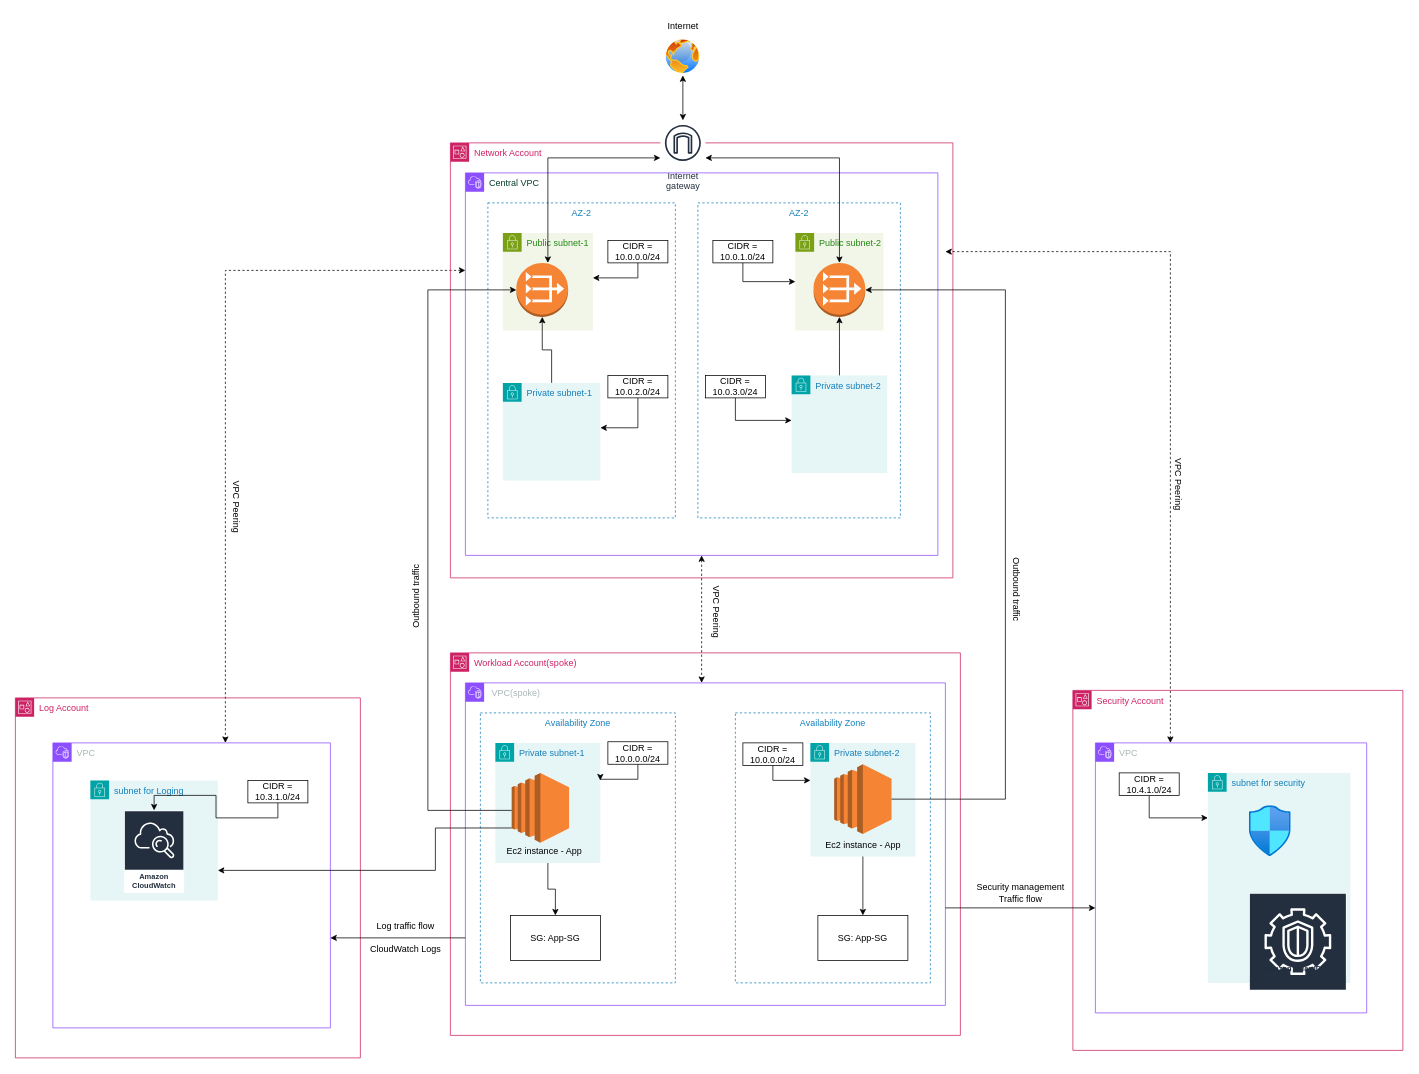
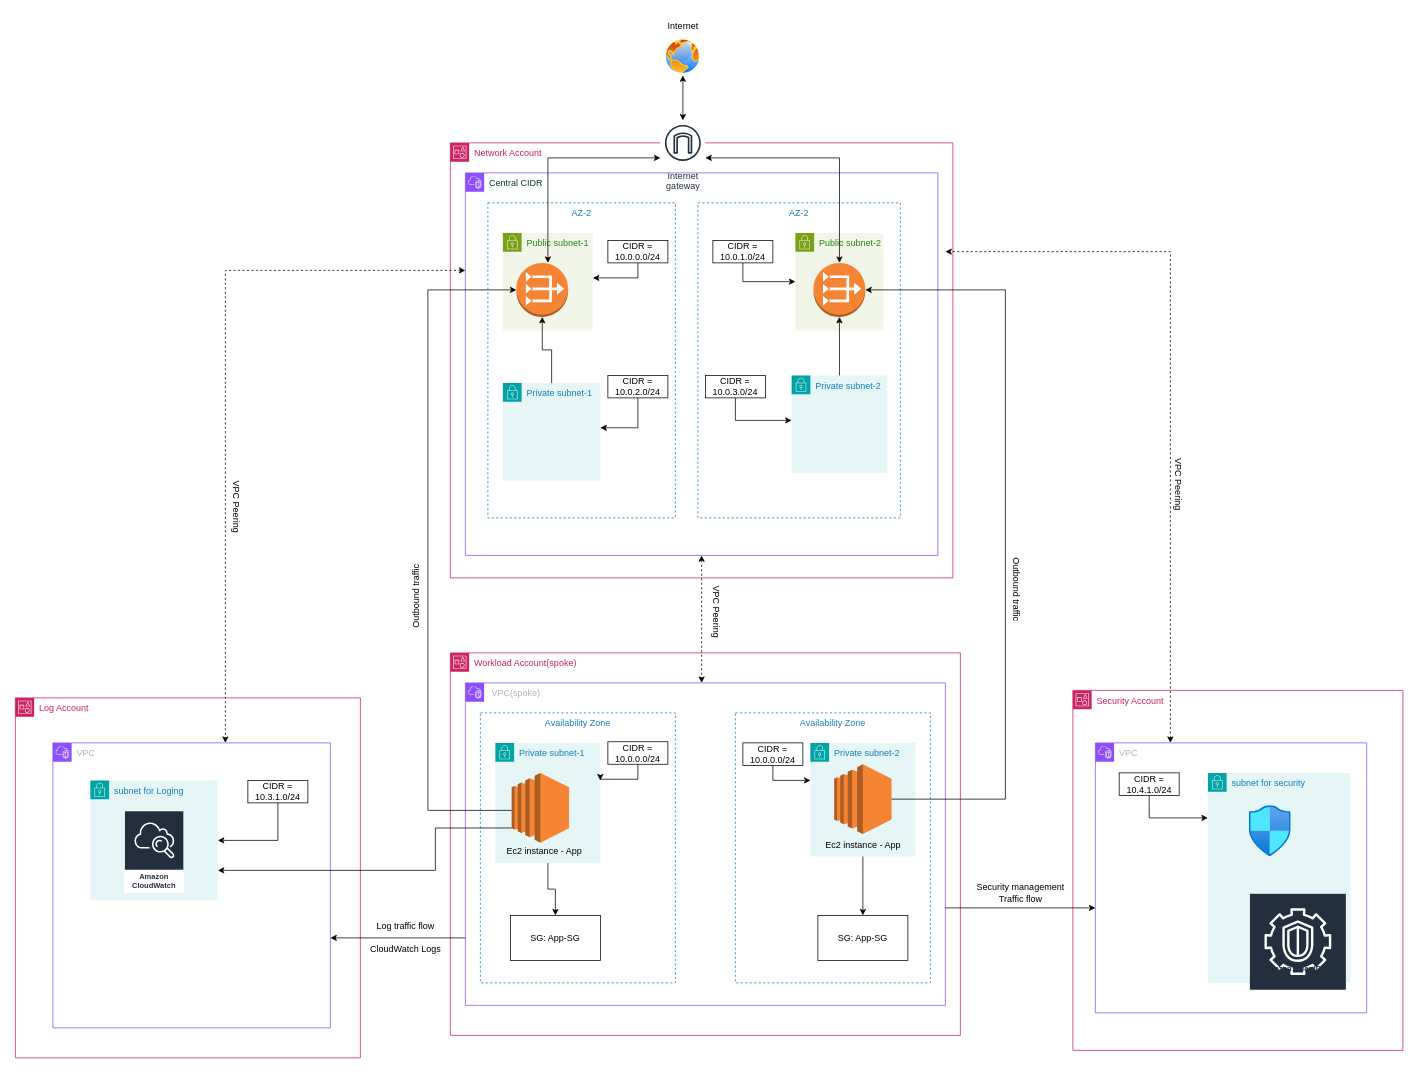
- <mxCell id="5" value="&lt;font color=&quot;#053d2c&quot;&gt;Central VPC&lt;/font&gt;" style="points=[[0,0],[0.25,0],[0.5,0],[0.75,0],[1,0],[1,0.25],[1,0.5],[1,0.75],[1,1],[0.75,1],[0.5,1],[0.25,1],[0,1],[0,0.75],[0,0.5],[0,0.25]];outlineConnect=0;gradientColor=none;html=1;whiteSpace=wrap;fontSize=12;fontStyle=0;container=1;pointerEvents=0;collapsible=0;recursiveResize=0;shape=mxgraph.aws4.group;grIcon=mxgraph.aws4.group_vpc2;strokeColor=#8C4FFF;fillColor=none;verticalAlign=top;align=left;spacingLeft=30;fontColor=#AAB7B8;dashed=0;" parent="1" vertex="1"><mxGeometry x="620" y="230" width="630" height="510" as="geometry" /></mxCell>
+ <mxCell id="5" value="&lt;font color=&quot;#053d2c&quot;&gt;Central CIDR&lt;/font&gt;" style="points=[[0,0],[0.25,0],[0.5,0],[0.75,0],[1,0],[1,0.25],[1,0.5],[1,0.75],[1,1],[0.75,1],[0.5,1],[0.25,1],[0,1],[0,0.75],[0,0.5],[0,0.25]];outlineConnect=0;gradientColor=none;html=1;whiteSpace=wrap;fontSize=12;fontStyle=0;container=1;pointerEvents=0;collapsible=0;recursiveResize=0;shape=mxgraph.aws4.group;grIcon=mxgraph.aws4.group_vpc2;strokeColor=#8C4FFF;fillColor=none;verticalAlign=top;align=left;spacingLeft=30;fontColor=#AAB7B8;dashed=0;" parent="1" vertex="1"><mxGeometry x="620" y="230" width="630" height="510" as="geometry" /></mxCell>
- <mxCell id="49" style="edgeStyle=orthogonalEdgeStyle;rounded=0;orthogonalLoop=1;jettySize=auto;html=1;exitX=0.5;exitY=1;exitDx=0;exitDy=0;" parent="46" source="50" target="48" edge="1"><mxGeometry relative="1" as="geometry" /></mxCell>
+ <mxCell id="49" style="edgeStyle=orthogonalEdgeStyle;rounded=0;orthogonalLoop=1;jettySize=auto;html=1;entryX=1;entryY=0.5;entryDx=0;entryDy=0;exitX=0.5;exitY=1;exitDx=0;exitDy=0;" parent="46" source="50" target="47" edge="1"><mxGeometry relative="1" as="geometry" /></mxCell>
